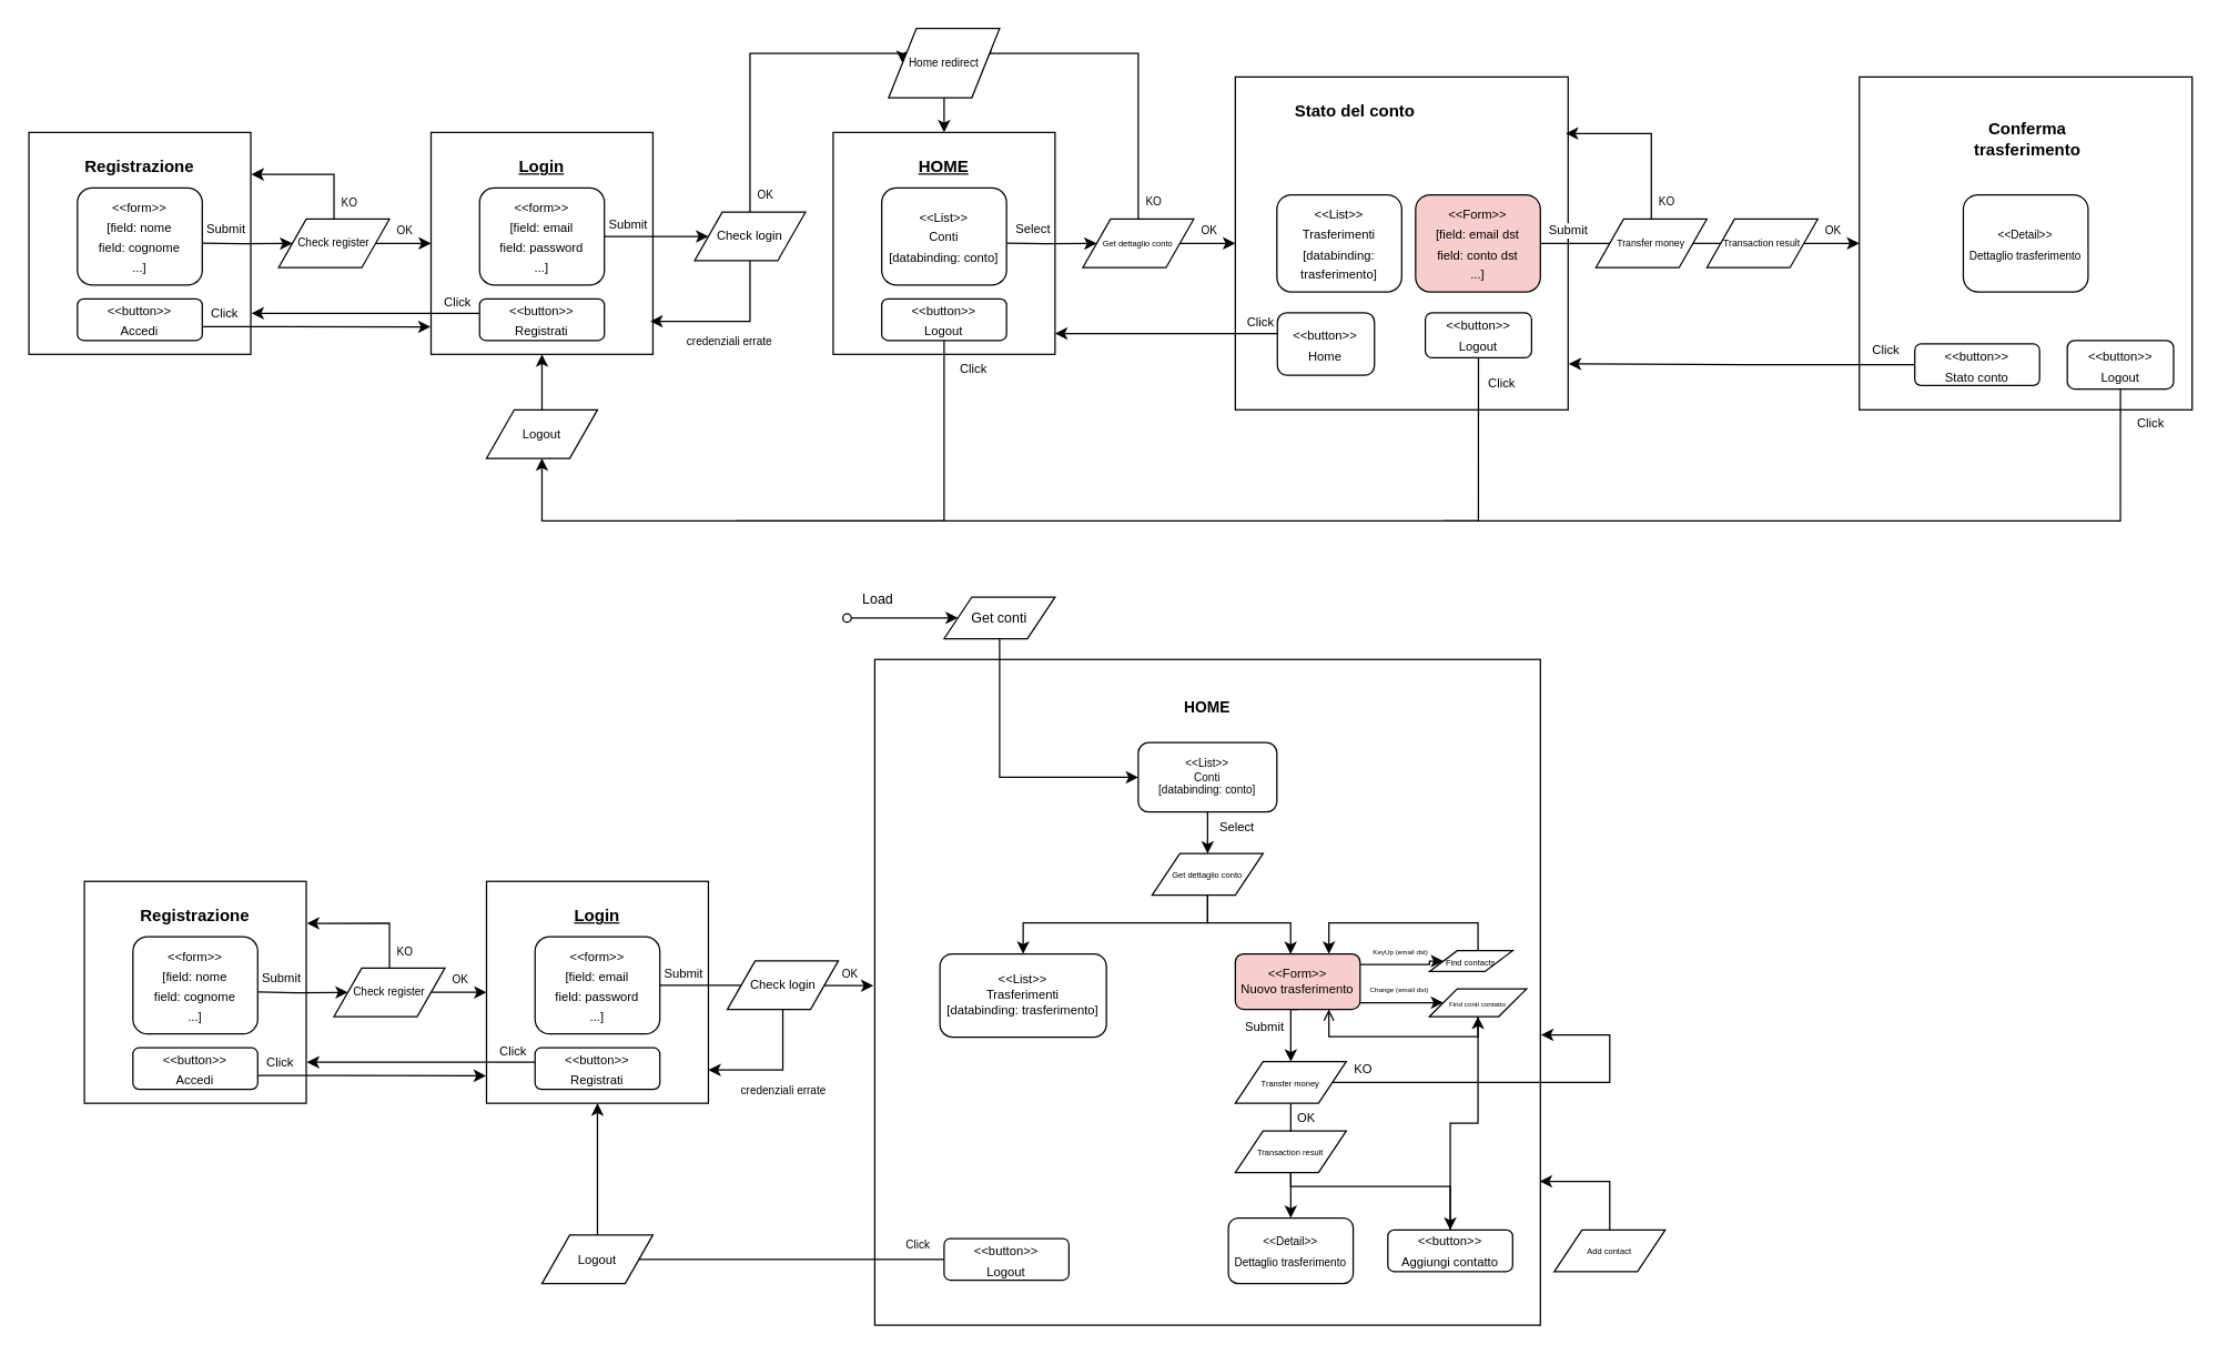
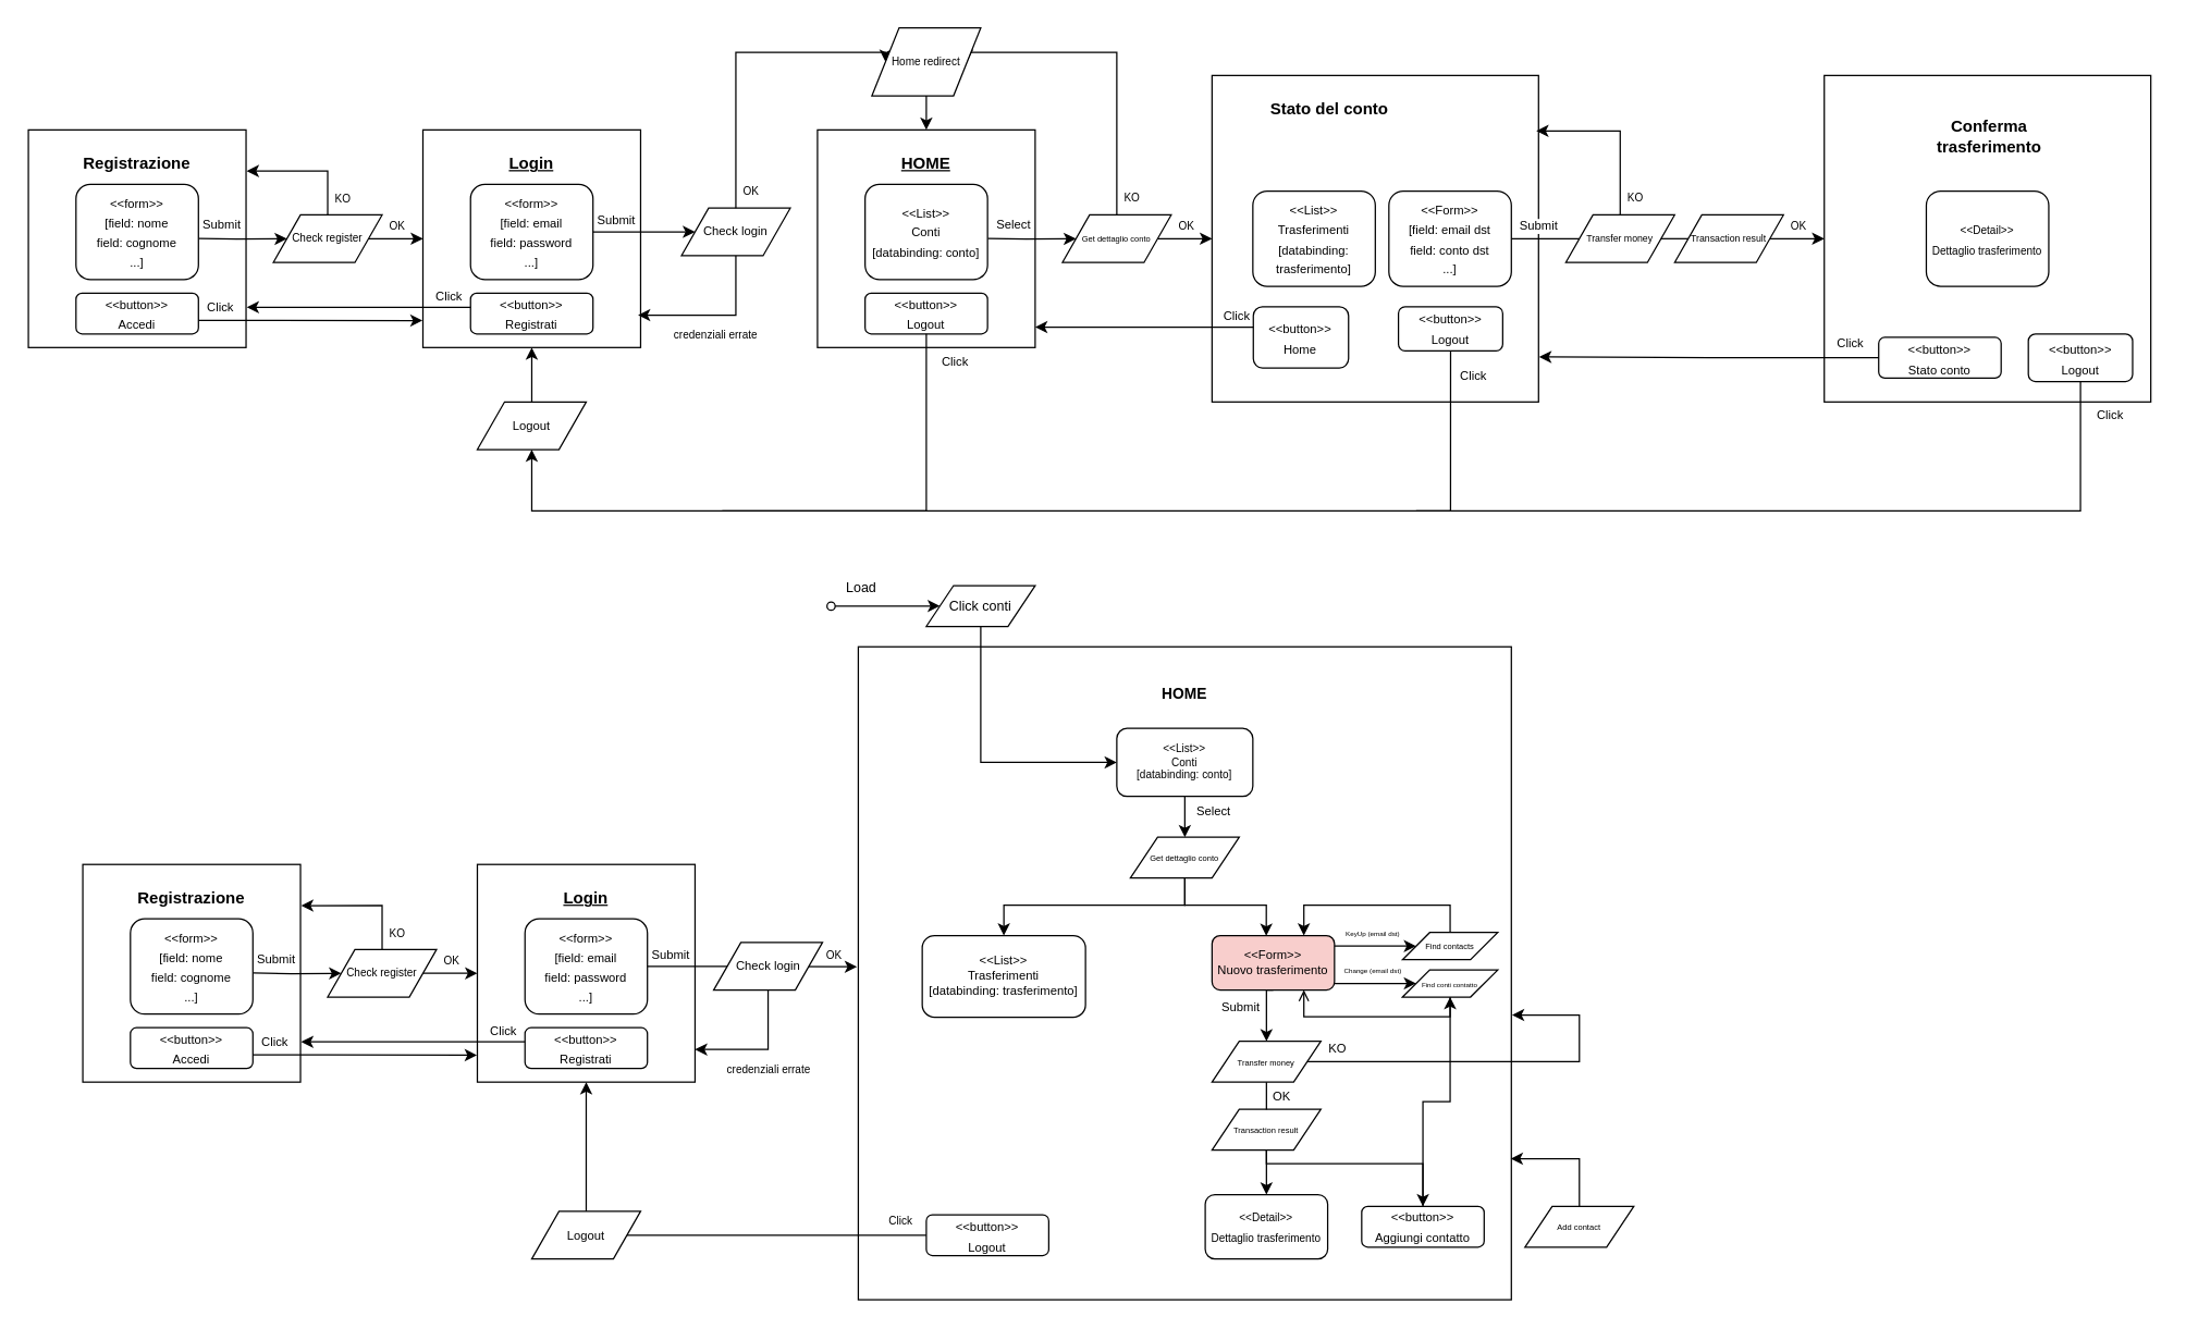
- <mxCell id="29" value="&lt;font style=&quot;font-size: 9px;&quot;&gt;&amp;lt;&amp;lt;Form&amp;gt;&amp;gt;&lt;br&gt;[field: email dst&lt;br&gt;field: conto dst&lt;br&gt;...]&lt;br&gt;&lt;/font&gt;" style="rounded=1;whiteSpace=wrap;html=1;fillColor=#f8cecc;" parent="23" vertex="1"><mxGeometry x="130.0" y="85" width="90" height="70" as="geometry" /></mxCell>
+ <mxCell id="29" value="&lt;font style=&quot;font-size: 9px;&quot;&gt;&amp;lt;&amp;lt;Form&amp;gt;&amp;gt;&lt;br&gt;[field: email dst&lt;br&gt;field: conto dst&lt;br&gt;...]&lt;br&gt;&lt;/font&gt;" style="rounded=1;whiteSpace=wrap;html=1;" parent="23" vertex="1"><mxGeometry x="130.0" y="85" width="90" height="70" as="geometry" /></mxCell>
- <mxCell id="145" value="&lt;font style=&quot;font-size: 10px;&quot;&gt;Get conti&lt;/font&gt;" style="shape=parallelogram;perimeter=parallelogramPerimeter;whiteSpace=wrap;html=1;fixedSize=1;fontSize=5;" parent="1" vertex="1"><mxGeometry x="680" y="430" width="80" height="30" as="geometry" /></mxCell>
+ <mxCell id="145" value="&lt;font style=&quot;font-size: 10px;&quot;&gt;Click conti&lt;/font&gt;" style="shape=parallelogram;perimeter=parallelogramPerimeter;whiteSpace=wrap;html=1;fixedSize=1;fontSize=5;" parent="1" vertex="1"><mxGeometry x="680" y="430" width="80" height="30" as="geometry" /></mxCell>
- <mxCell id="137" value="&lt;font style=&quot;font-size: 6px;&quot;&gt;Find contacts&lt;/font&gt;" style="shape=parallelogram;perimeter=parallelogramPerimeter;whiteSpace=wrap;html=1;fixedSize=1;fontSize=8;" parent="1" vertex="1"><mxGeometry x="1030" y="685" width="60" height="15" as="geometry" /></mxCell>
+ <mxCell id="137" value="&lt;font style=&quot;font-size: 6px;&quot;&gt;Find contacts&lt;/font&gt;" style="shape=parallelogram;perimeter=parallelogramPerimeter;whiteSpace=wrap;html=1;fixedSize=1;fontSize=8;" parent="1" vertex="1"><mxGeometry x="1030" y="685" width="70" height="20" as="geometry" /></mxCell>
